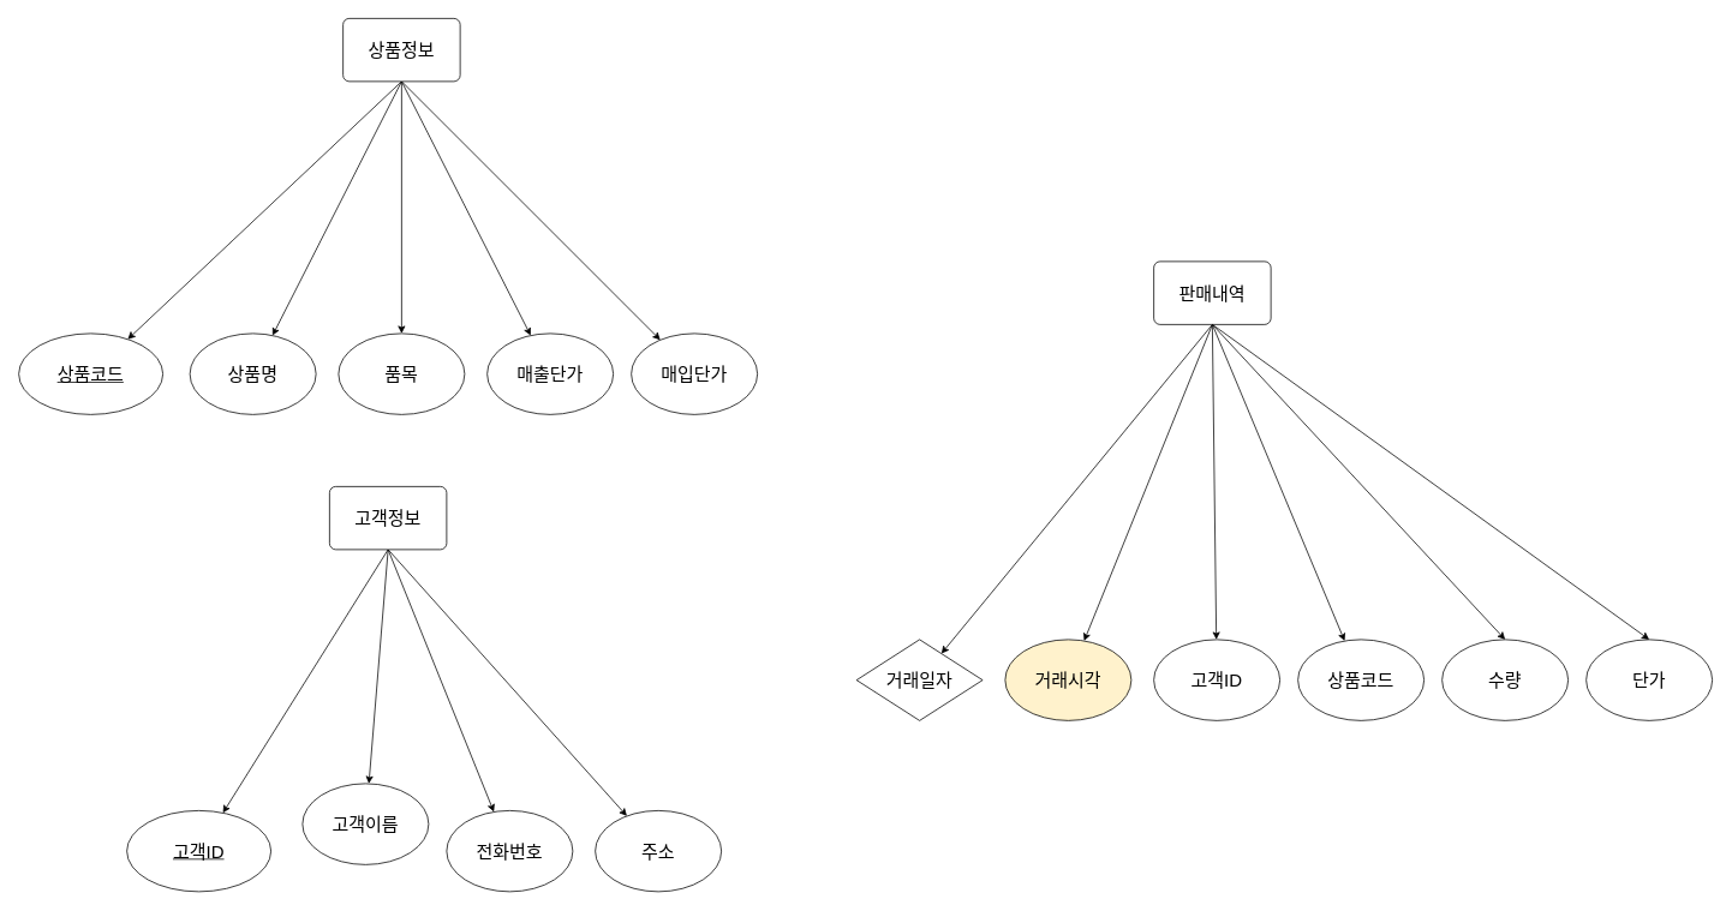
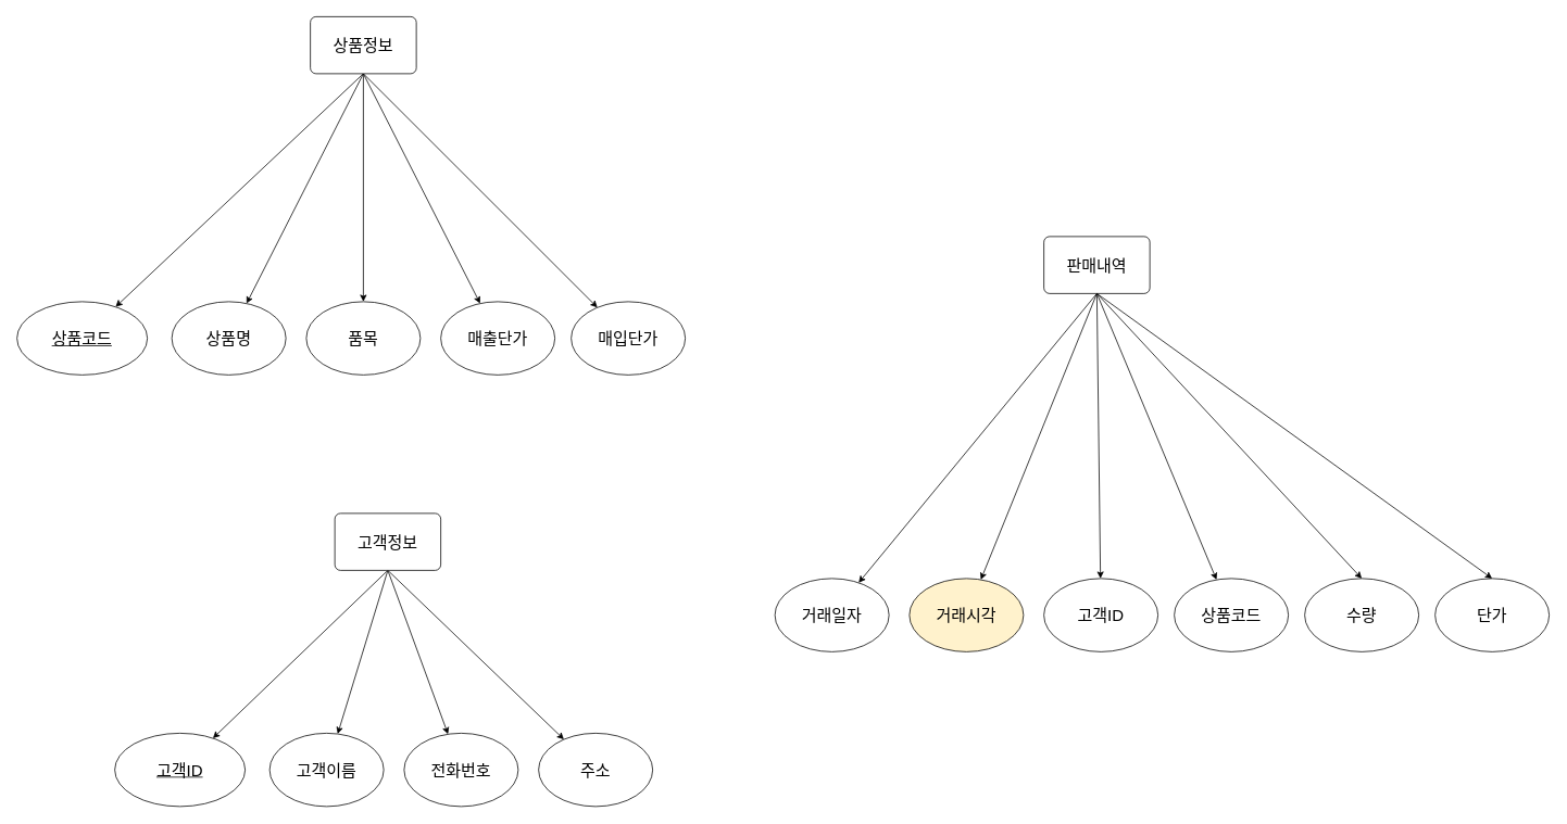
- <mxCell id="17" value="고객정보" style="rounded=1;arcSize=10;whiteSpace=wrap;html=1;align=center;fontSize=20;" vertex="1" parent="1"><mxGeometry x="365" y="540" width="130" height="70" as="geometry" /></mxCell>
+ <mxCell id="17" value="고객정보" style="rounded=1;arcSize=10;whiteSpace=wrap;html=1;align=center;fontSize=20;" vertex="1" parent="1"><mxGeometry x="410" y="630" width="130" height="70" as="geometry" /></mxCell>
- <mxCell id="27" value="거래일자" style="rhombus;whiteSpace=wrap;html=1;align=center;fontSize=20;" vertex="1" parent="1"><mxGeometry x="950" y="710" width="140" height="90" as="geometry" /></mxCell>
+ <mxCell id="27" value="거래일자" style="ellipse;whiteSpace=wrap;html=1;align=center;fontSize=20;" vertex="1" parent="1"><mxGeometry x="950" y="710" width="140" height="90" as="geometry" /></mxCell>
- <mxCell id="19" value="고객이름" style="ellipse;whiteSpace=wrap;html=1;align=center;fontSize=20;" vertex="1" parent="1"><mxGeometry x="335" y="870" width="140" height="90" as="geometry" /></mxCell>
+ <mxCell id="19" value="고객이름" style="ellipse;whiteSpace=wrap;html=1;align=center;fontSize=20;" vertex="1" parent="1"><mxGeometry x="330" y="900" width="140" height="90" as="geometry" /></mxCell>
